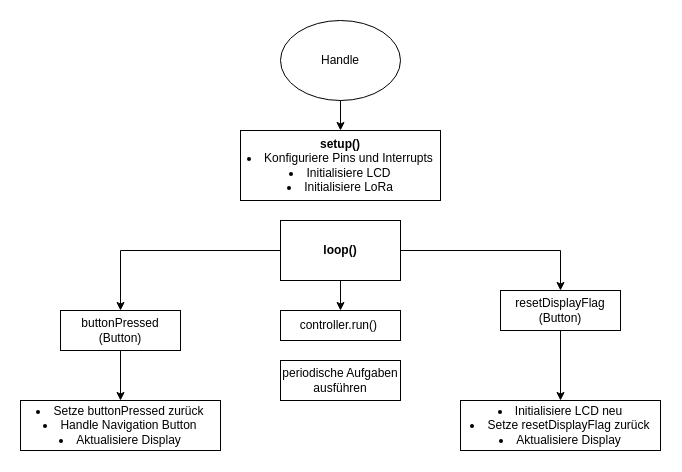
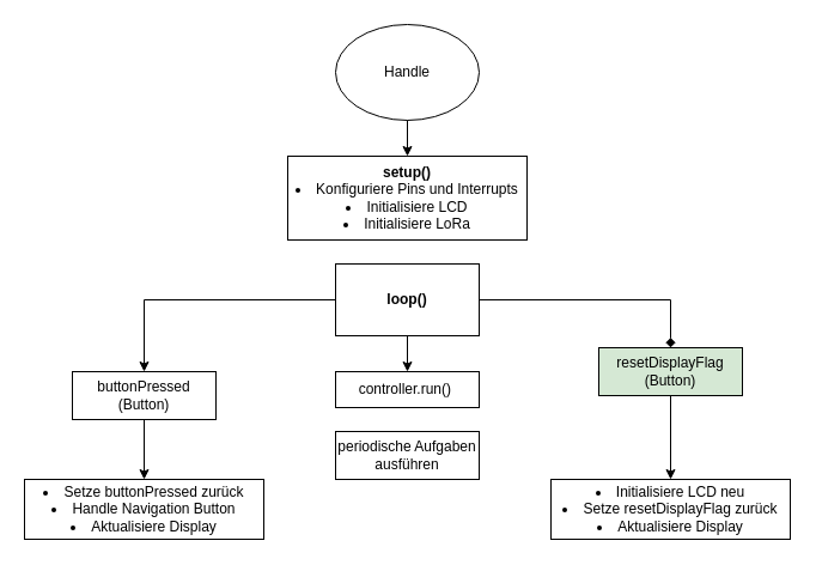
- <mxCell id="5" style="edgeStyle=orthogonalEdgeStyle;rounded=0;orthogonalLoop=1;jettySize=auto;html=1;exitX=1;exitY=0.5;exitDx=0;exitDy=0;" edge="1" parent="1" source="8" target="11"><mxGeometry relative="1" as="geometry" /></mxCell>
+ <mxCell id="5" style="edgeStyle=orthogonalEdgeStyle;rounded=0;orthogonalLoop=1;jettySize=auto;html=1;exitX=1;exitY=0.5;exitDx=0;exitDy=0;endArrow=diamond;" edge="1" parent="1" source="8" target="11"><mxGeometry relative="1" as="geometry" /></mxCell>
- <mxCell id="11" value="resetDisplayFlag&lt;br&gt;(Button)" style="rounded=0;whiteSpace=wrap;html=1;" vertex="1" parent="1"><mxGeometry x="500" y="290" width="120" height="40" as="geometry" /></mxCell>
+ <mxCell id="11" value="resetDisplayFlag&lt;br&gt;(Button)" style="rounded=0;whiteSpace=wrap;html=1;fillColor=#d5e8d4;" vertex="1" parent="1"><mxGeometry x="500" y="290" width="120" height="40" as="geometry" /></mxCell>
